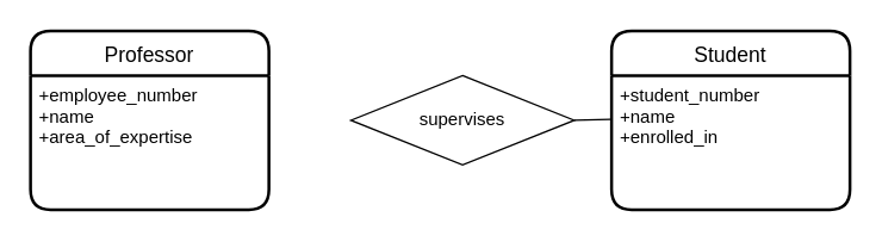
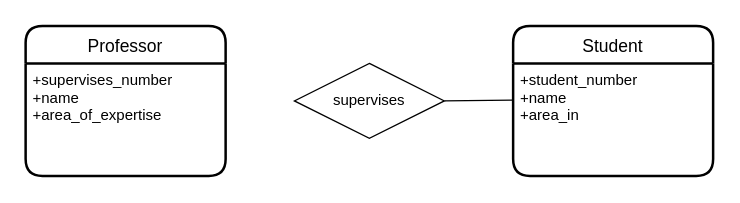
- <mxCell id="7" value="+employee_number&#10;+name&#10;+area_of_expertise" style="align=left;strokeColor=none;fillColor=none;spacingLeft=4;fontSize=12;verticalAlign=top;resizable=0;rotatable=0;part=1;" parent="6" vertex="1"><mxGeometry y="30" width="160" height="90" as="geometry" /></mxCell>
+ <mxCell id="7" value="+supervises_number&#10;+name&#10;+area_of_expertise" style="align=left;strokeColor=none;fillColor=none;spacingLeft=4;fontSize=12;verticalAlign=top;resizable=0;rotatable=0;part=1;" parent="6" vertex="1"><mxGeometry y="30" width="160" height="90" as="geometry" /></mxCell>
- <mxCell id="5" value="+student_number&#10;+name&#10;+enrolled_in" style="align=left;strokeColor=none;fillColor=none;spacingLeft=4;fontSize=12;verticalAlign=top;resizable=0;rotatable=0;part=1;" parent="4" vertex="1"><mxGeometry y="30" width="160" height="90" as="geometry" /></mxCell>
+ <mxCell id="5" value="+student_number&#10;+name&#10;+area_in" style="align=left;strokeColor=none;fillColor=none;spacingLeft=4;fontSize=12;verticalAlign=top;resizable=0;rotatable=0;part=1;" parent="4" vertex="1"><mxGeometry y="30" width="160" height="90" as="geometry" /></mxCell>
- <mxCell id="3" value="supervises" style="shape=rhombus;perimeter=rhombusPerimeter;whiteSpace=wrap;html=1;align=center;" parent="1" vertex="1"><mxGeometry x="235" y="50" width="150" height="60" as="geometry" /></mxCell>
+ <mxCell id="3" value="supervises" style="shape=rhombus;perimeter=rhombusPerimeter;whiteSpace=wrap;html=1;align=center;" parent="1" vertex="1"><mxGeometry x="235" y="50" width="120" height="60" as="geometry" /></mxCell>
